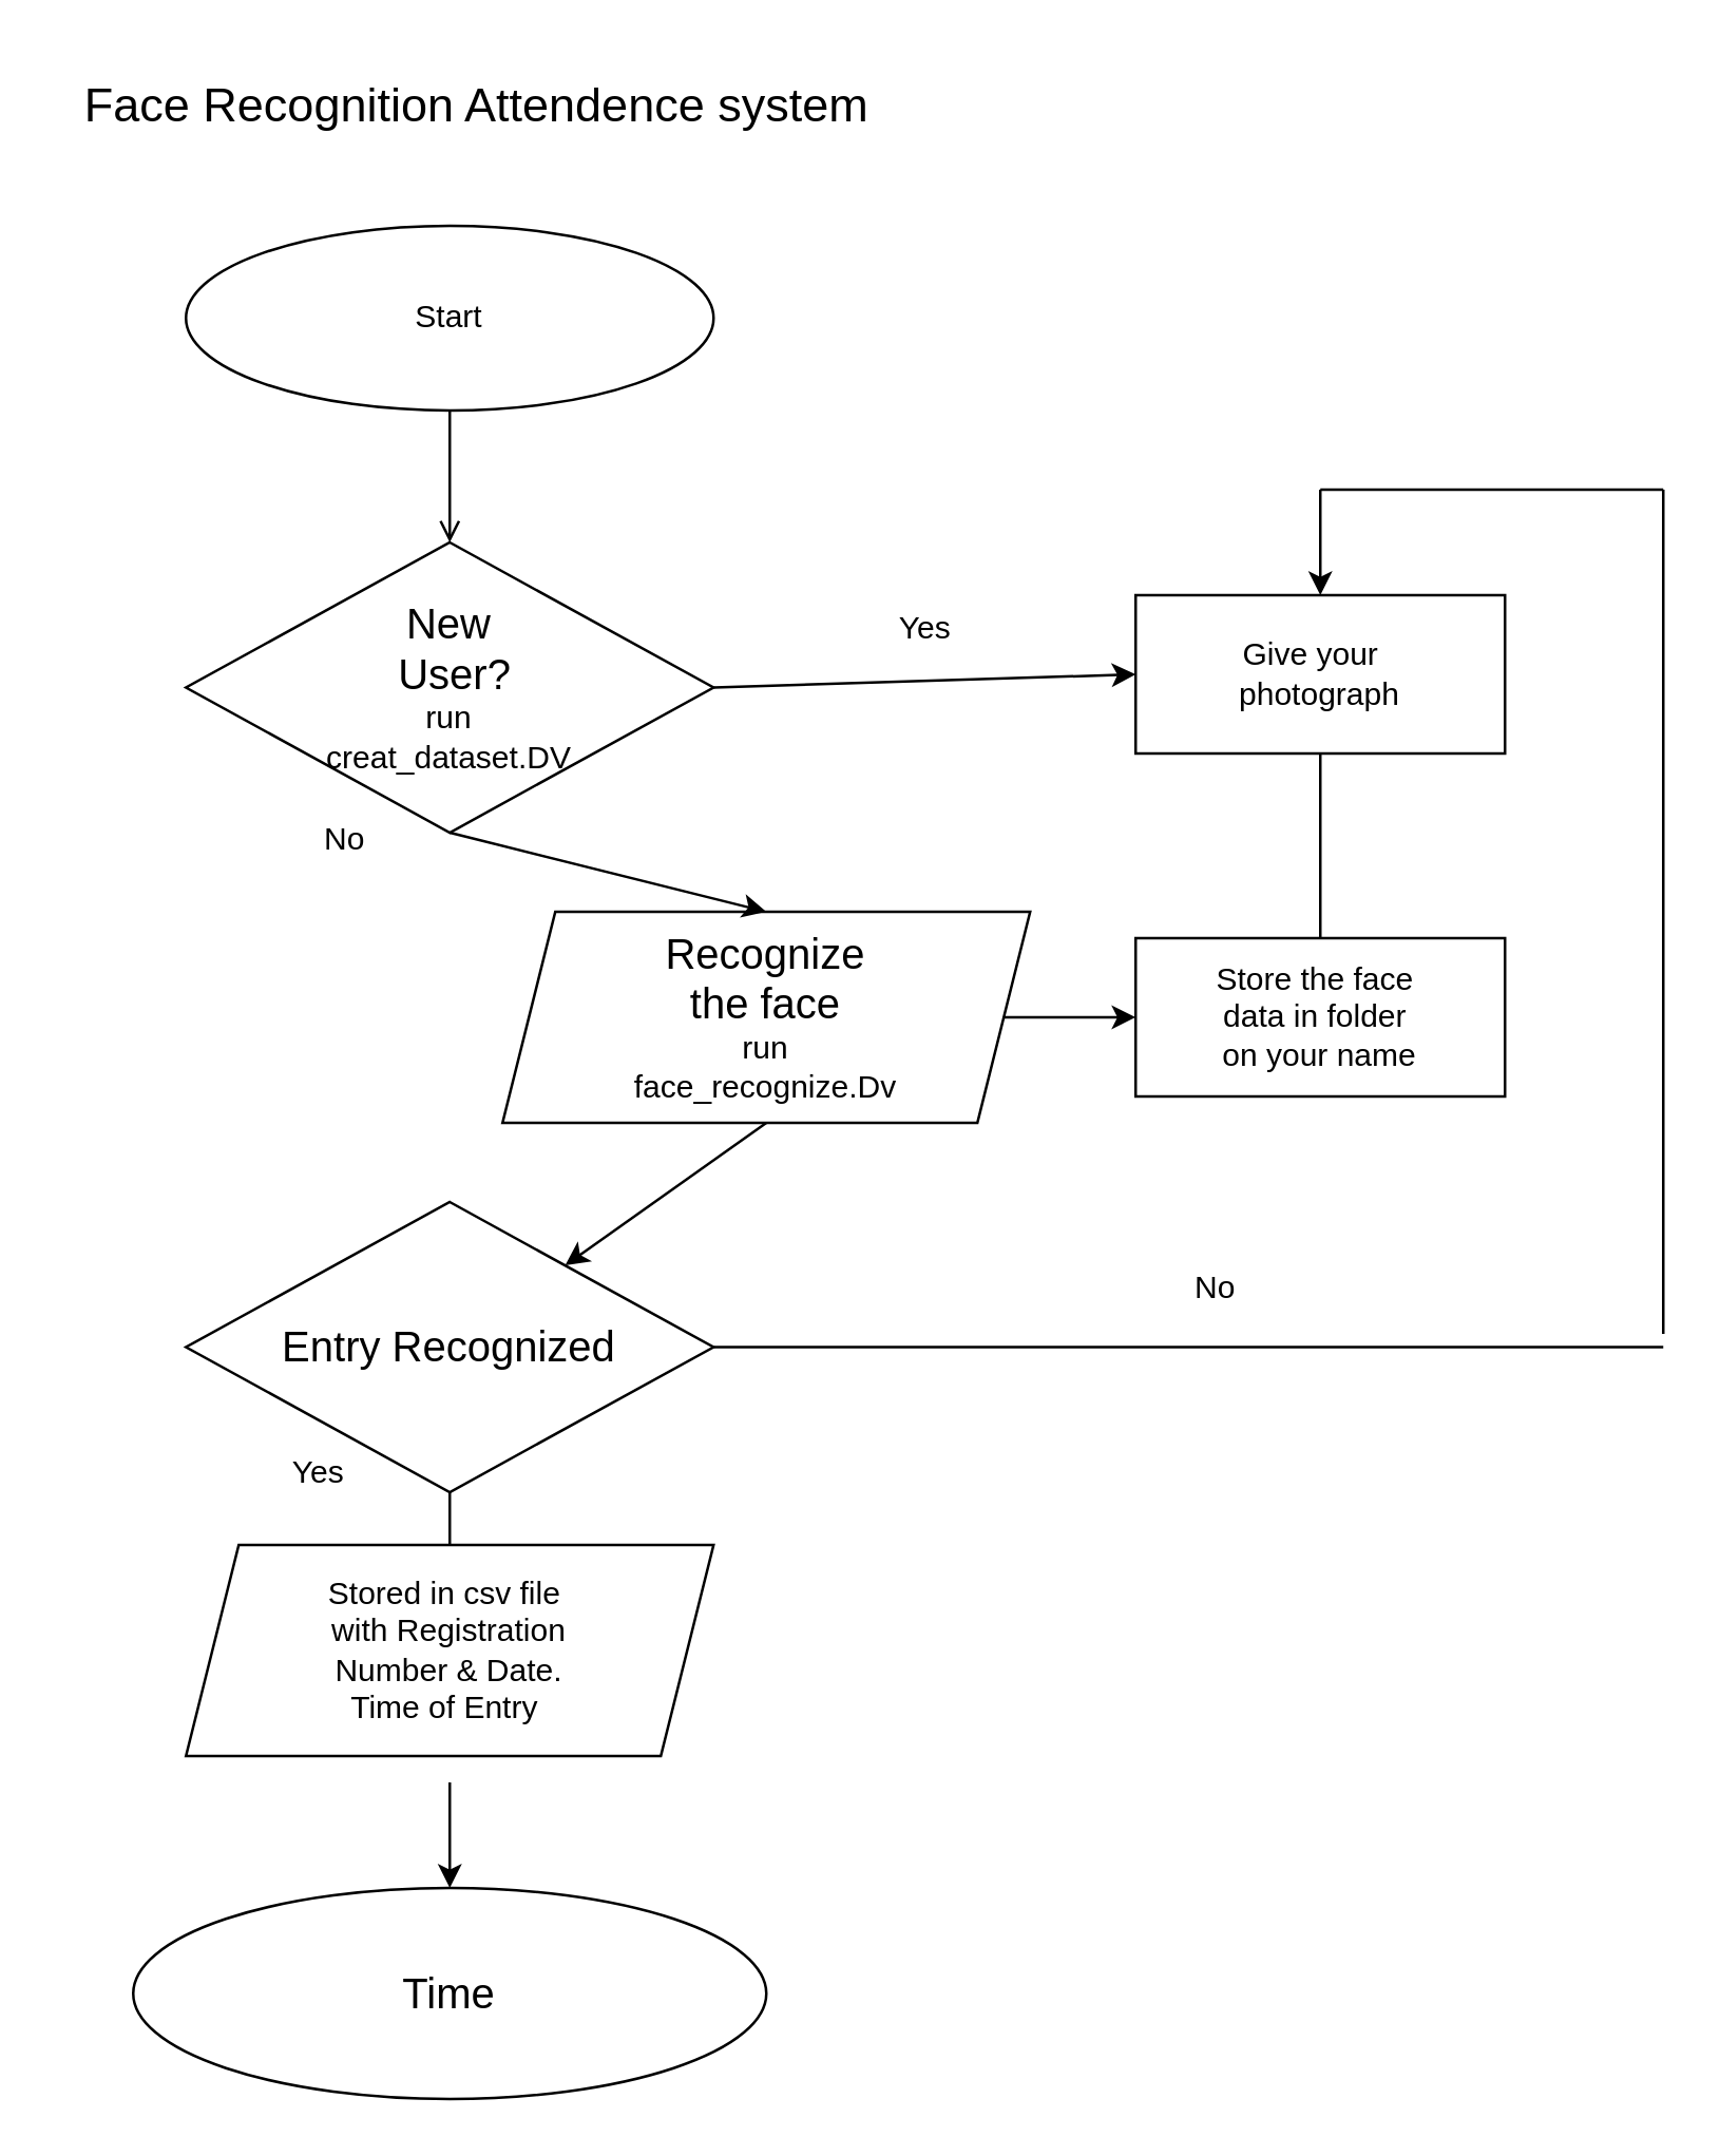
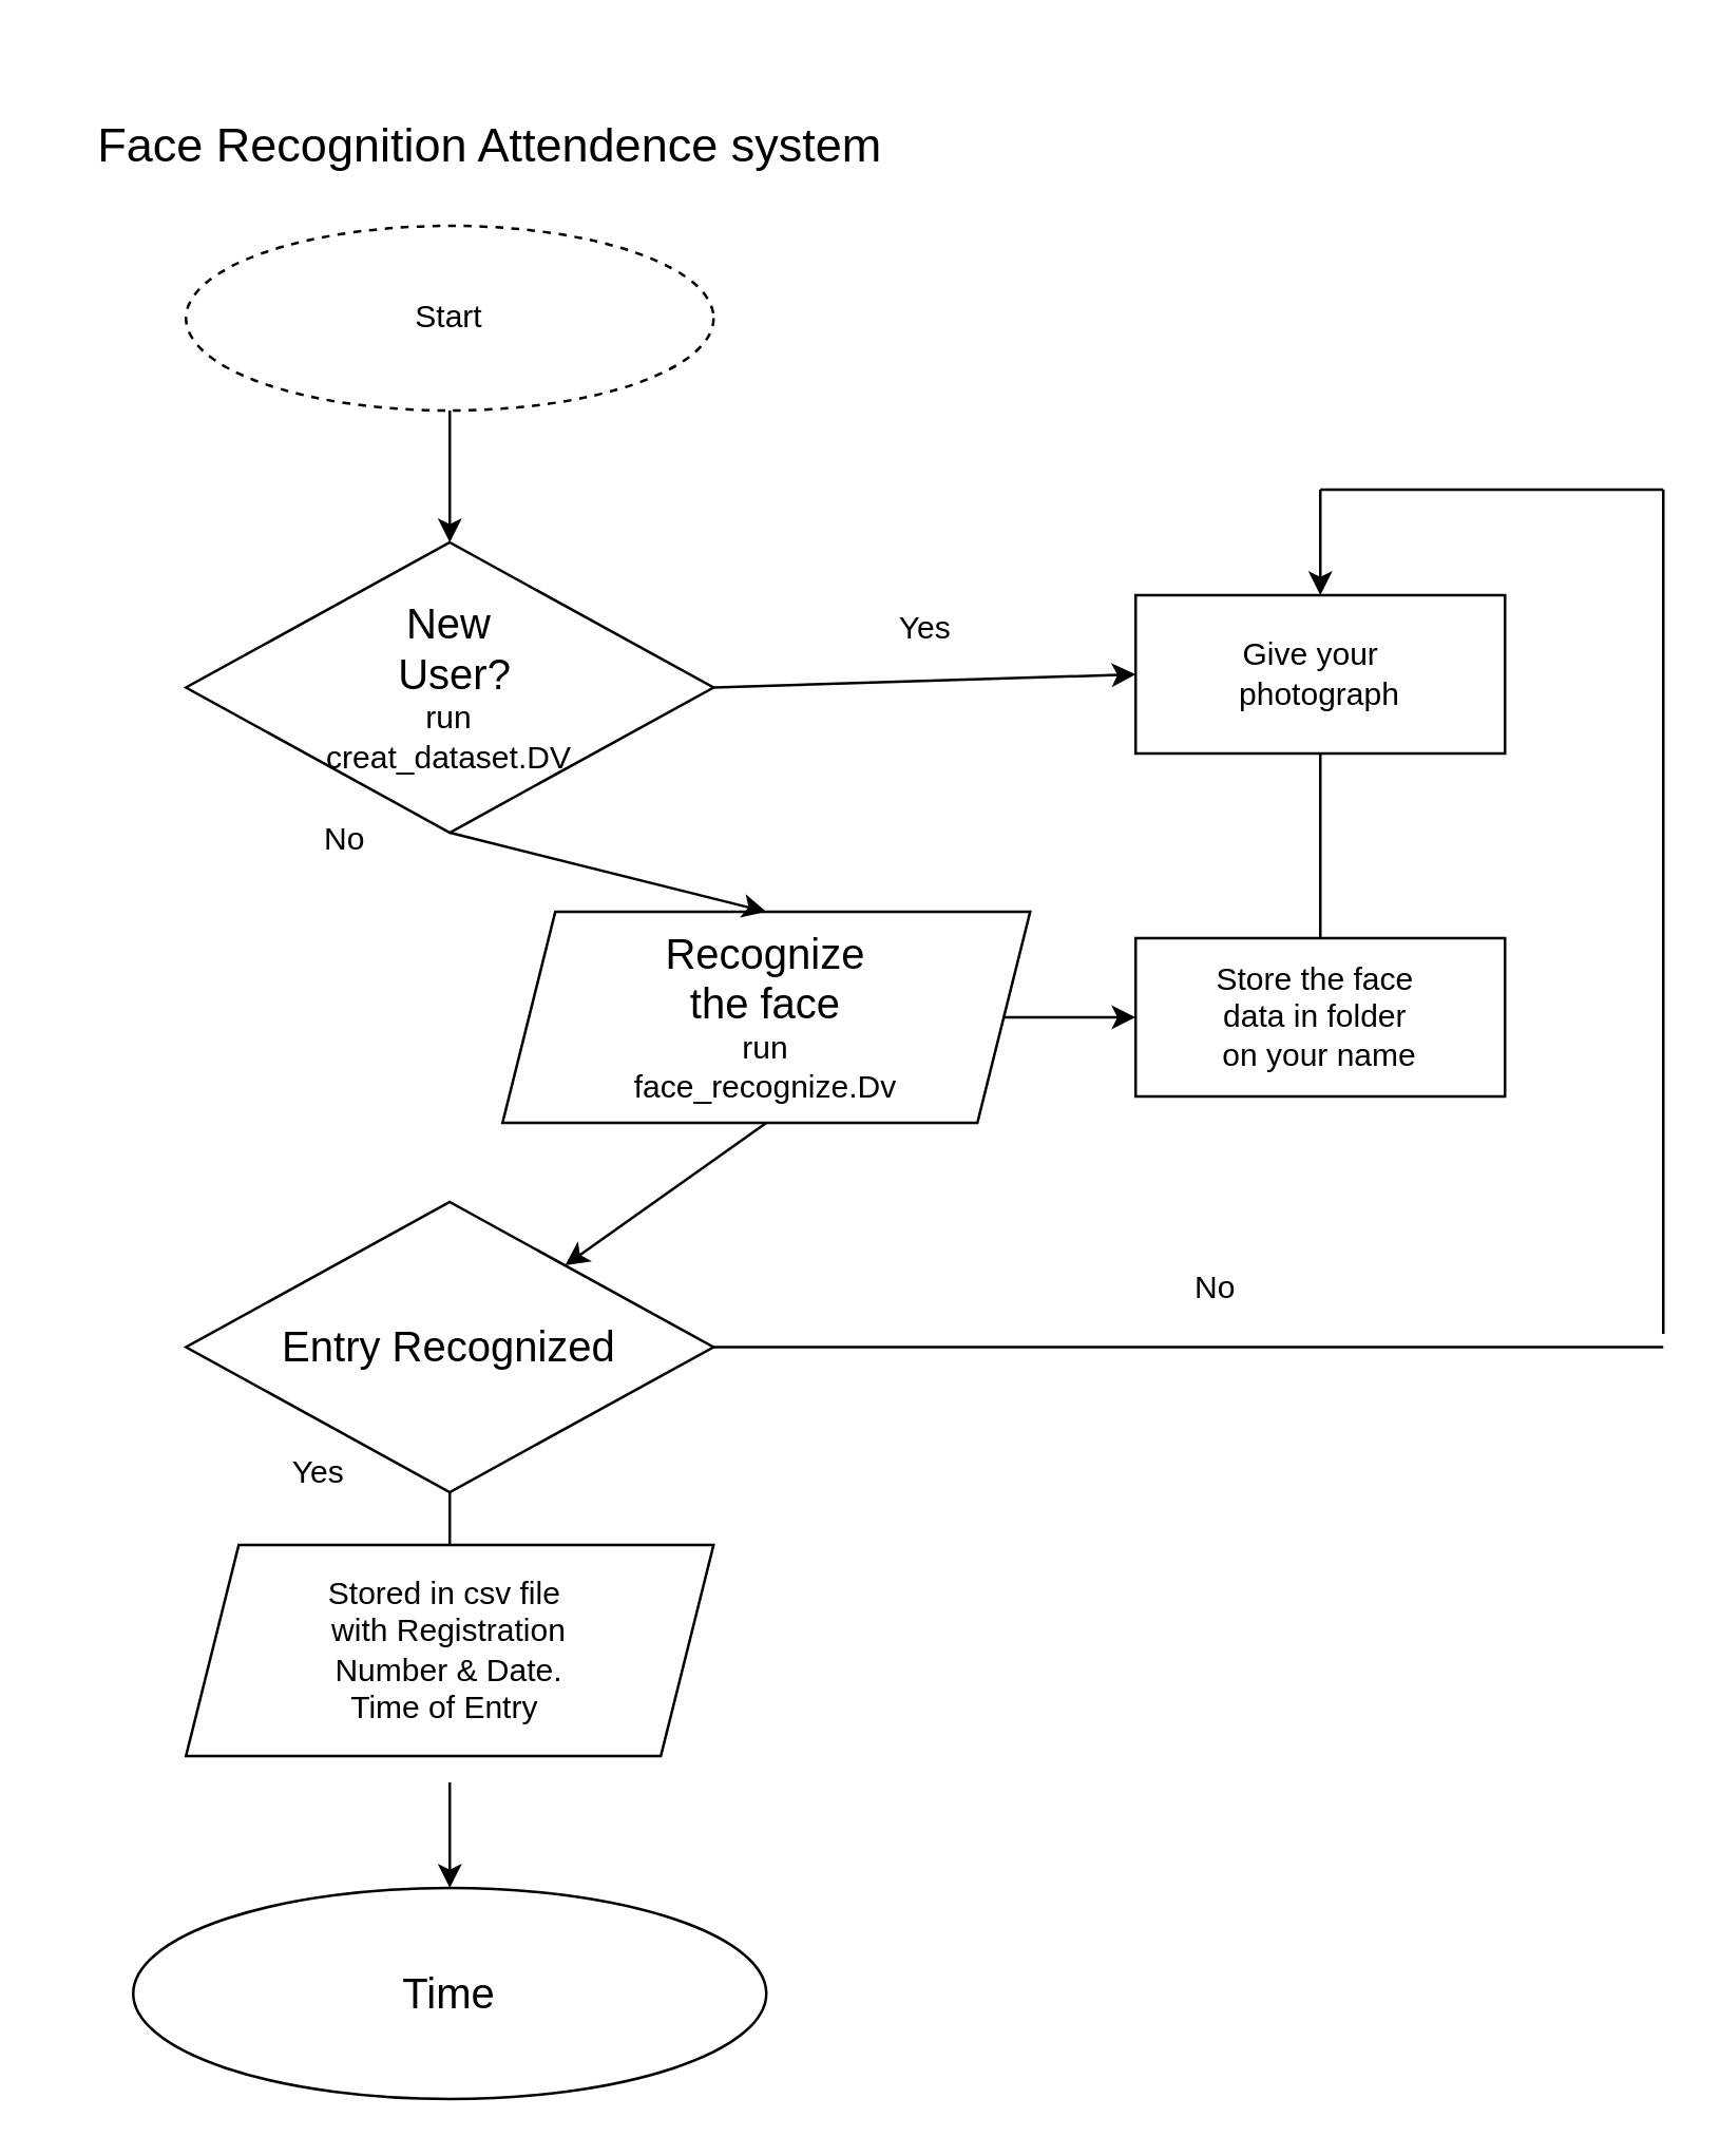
- <mxCell id="9" value="&lt;font style=&quot;font-size: 18px;&quot;&gt;Face Recognition Attendence system&lt;/font&gt;" style="text;html=1;align=center;verticalAlign=middle;resizable=0;points=[];autosize=1;strokeColor=none;fillColor=none;" vertex="1" parent="1"><mxGeometry x="20" y="20" width="320" height="40" as="geometry" /></mxCell>
+ <mxCell id="9" value="&lt;font style=&quot;font-size: 18px;&quot;&gt;Face Recognition Attendence system&lt;/font&gt;" style="text;html=1;align=center;verticalAlign=middle;resizable=0;points=[];autosize=1;strokeColor=none;fillColor=none;" vertex="1" parent="1"><mxGeometry x="25" y="35" width="320" height="40" as="geometry" /></mxCell>
- <mxCell id="2" value="Start" style="ellipse;whiteSpace=wrap;html=1;fillColor=light-dark(#FFFFFF,#0000FF);" vertex="1" parent="1"><mxGeometry x="70" y="85" width="200" height="70" as="geometry" /></mxCell>
+ <mxCell id="2" value="Start" style="ellipse;whiteSpace=wrap;html=1;fillColor=light-dark(#FFFFFF,#0000FF);dashed=1;" vertex="1" parent="1"><mxGeometry x="70" y="85" width="200" height="70" as="geometry" /></mxCell>
- <mxCell id="13" value="" style="endArrow=open;html=1;rounded=0;exitX=0.5;exitY=1;exitDx=0;exitDy=0;entryX=0.5;entryY=0;entryDx=0;entryDy=0;" edge="1" parent="1" source="2" target="3"><mxGeometry width="50" height="50" relative="1" as="geometry"><mxPoint x="180" y="215" as="sourcePoint" /><mxPoint x="230" y="165" as="targetPoint" /></mxGeometry></mxCell>
+ <mxCell id="13" value="" style="endArrow=classic;html=1;rounded=0;exitX=0.5;exitY=1;exitDx=0;exitDy=0;entryX=0.5;entryY=0;entryDx=0;entryDy=0;" edge="1" parent="1" source="2" target="3"><mxGeometry width="50" height="50" relative="1" as="geometry"><mxPoint x="180" y="215" as="sourcePoint" /><mxPoint x="230" y="165" as="targetPoint" /></mxGeometry></mxCell>
